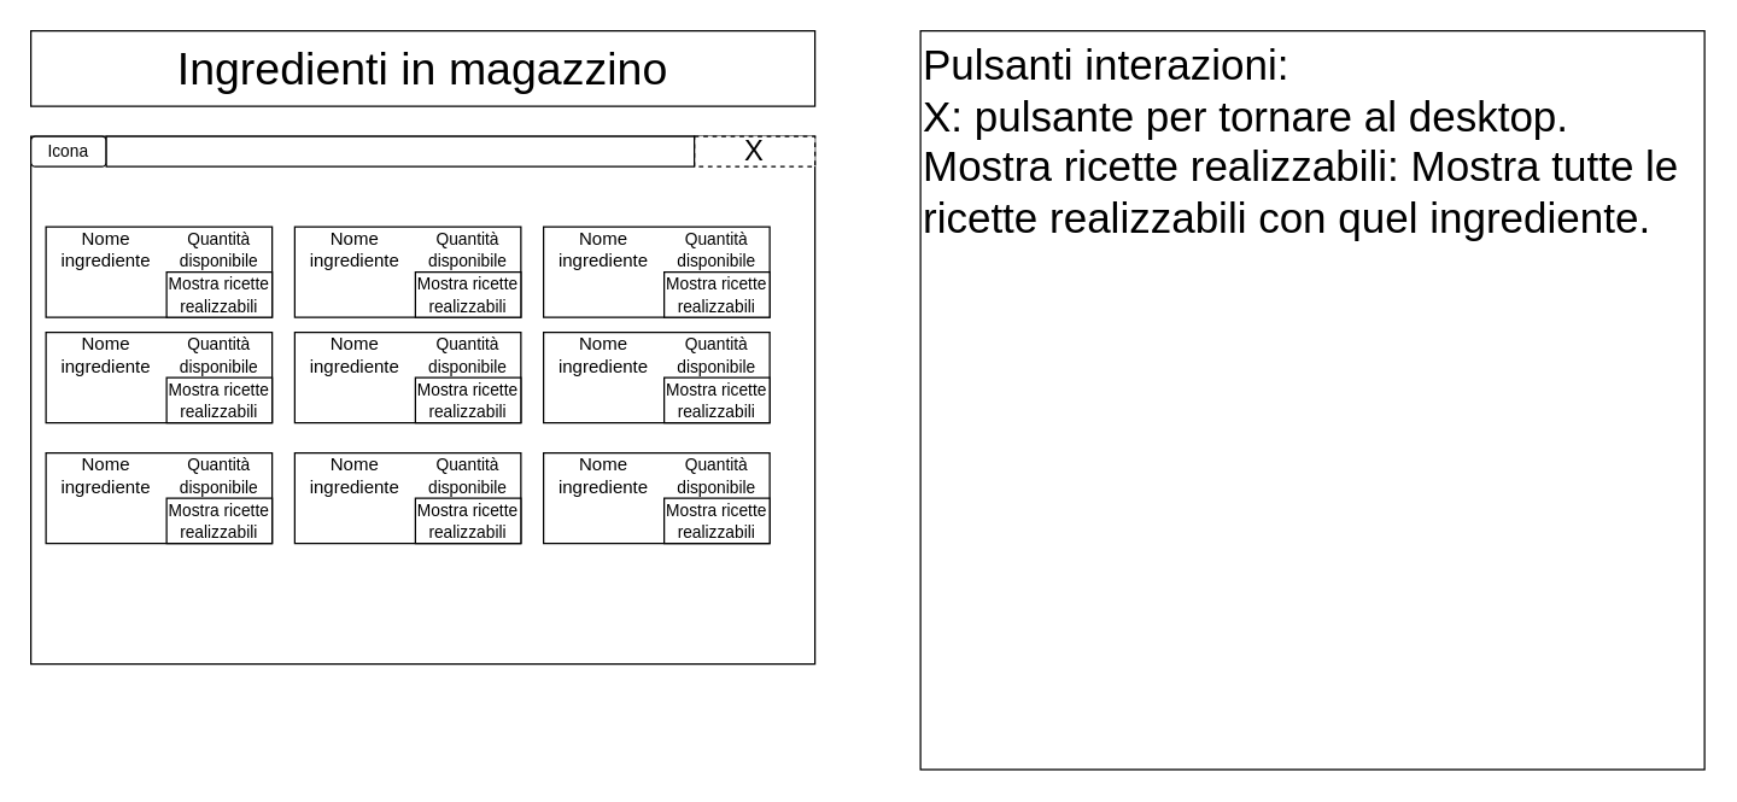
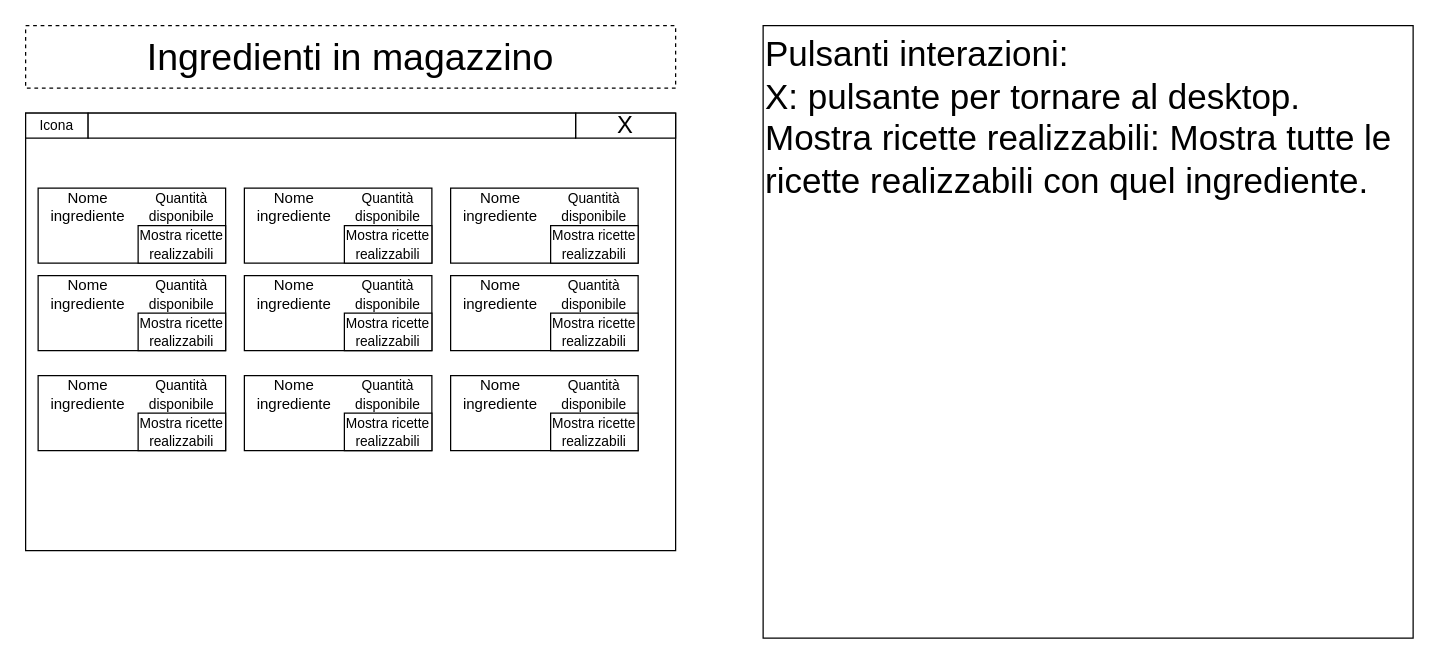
- <mxCell id="2" value="&lt;font style=&quot;font-size: 30px;&quot;&gt;Ingredienti in magazzino&lt;/font&gt;" style="rounded=0;whiteSpace=wrap;html=1;" parent="1" vertex="1"><mxGeometry x="20" y="20" width="520" height="50" as="geometry" /></mxCell>
+ <mxCell id="2" value="&lt;font style=&quot;font-size: 30px;&quot;&gt;Ingredienti in magazzino&lt;/font&gt;" style="rounded=0;whiteSpace=wrap;html=1;dashed=1;" parent="1" vertex="1"><mxGeometry x="20" y="20" width="520" height="50" as="geometry" /></mxCell>
- <mxCell id="10" value="Icona" style="whiteSpace=wrap;html=1;fontSize=11;rounded=1;" parent="1" vertex="1"><mxGeometry x="20" y="90" width="50" height="20" as="geometry" /></mxCell>
+ <mxCell id="10" value="Icona" style="rounded=0;whiteSpace=wrap;html=1;fontSize=11;" parent="1" vertex="1"><mxGeometry x="20" y="90" width="50" height="20" as="geometry" /></mxCell>
- <mxCell id="4" value="&lt;font style=&quot;font-size: 19px;&quot;&gt;X&lt;/font&gt;" style="rounded=0;whiteSpace=wrap;html=1;dashed=1;" parent="1" vertex="1"><mxGeometry x="460" y="90" width="80" height="20" as="geometry" /></mxCell>
+ <mxCell id="4" value="&lt;font style=&quot;font-size: 19px;&quot;&gt;X&lt;/font&gt;" style="rounded=0;whiteSpace=wrap;html=1;" parent="1" vertex="1"><mxGeometry x="460" y="90" width="80" height="20" as="geometry" /></mxCell>
